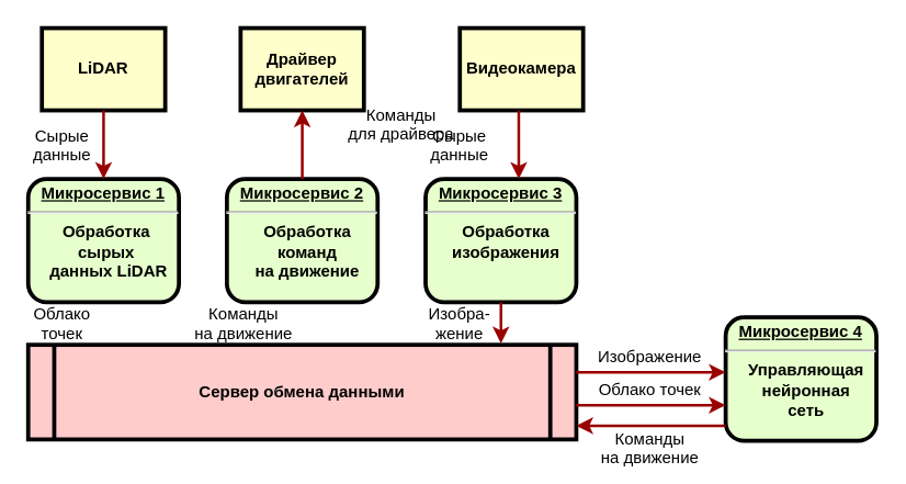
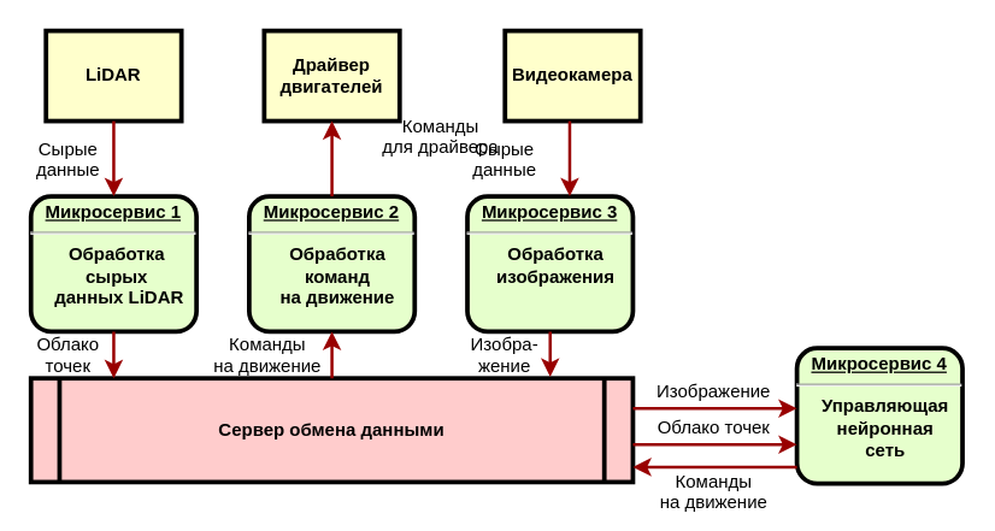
+ <mxCell id="12" value="" style="edgeStyle=elbowEdgeStyle;elbow=horizontal;strokeColor=#990000;strokeWidth=2" parent="1" source="2" target="4" edge="1"><mxGeometry width="100" height="100" relative="1" as="geometry"><mxPoint x="-131" y="360" as="sourcePoint" /><mxPoint x="-31" y="260" as="targetPoint" /><Array as="points"><mxPoint x="99" y="220" /></Array></mxGeometry></mxCell>
+ <mxCell id="14" value="" style="edgeStyle=elbowEdgeStyle;elbow=horizontal;strokeColor=#990000;strokeWidth=2" parent="1" source="4" target="5" edge="1"><mxGeometry width="100" height="100" relative="1" as="geometry"><mxPoint x="199" y="230" as="sourcePoint" /><mxPoint x="299" y="130" as="targetPoint" /><Array as="points"><mxPoint x="259" y="170" /></Array></mxGeometry></mxCell>
